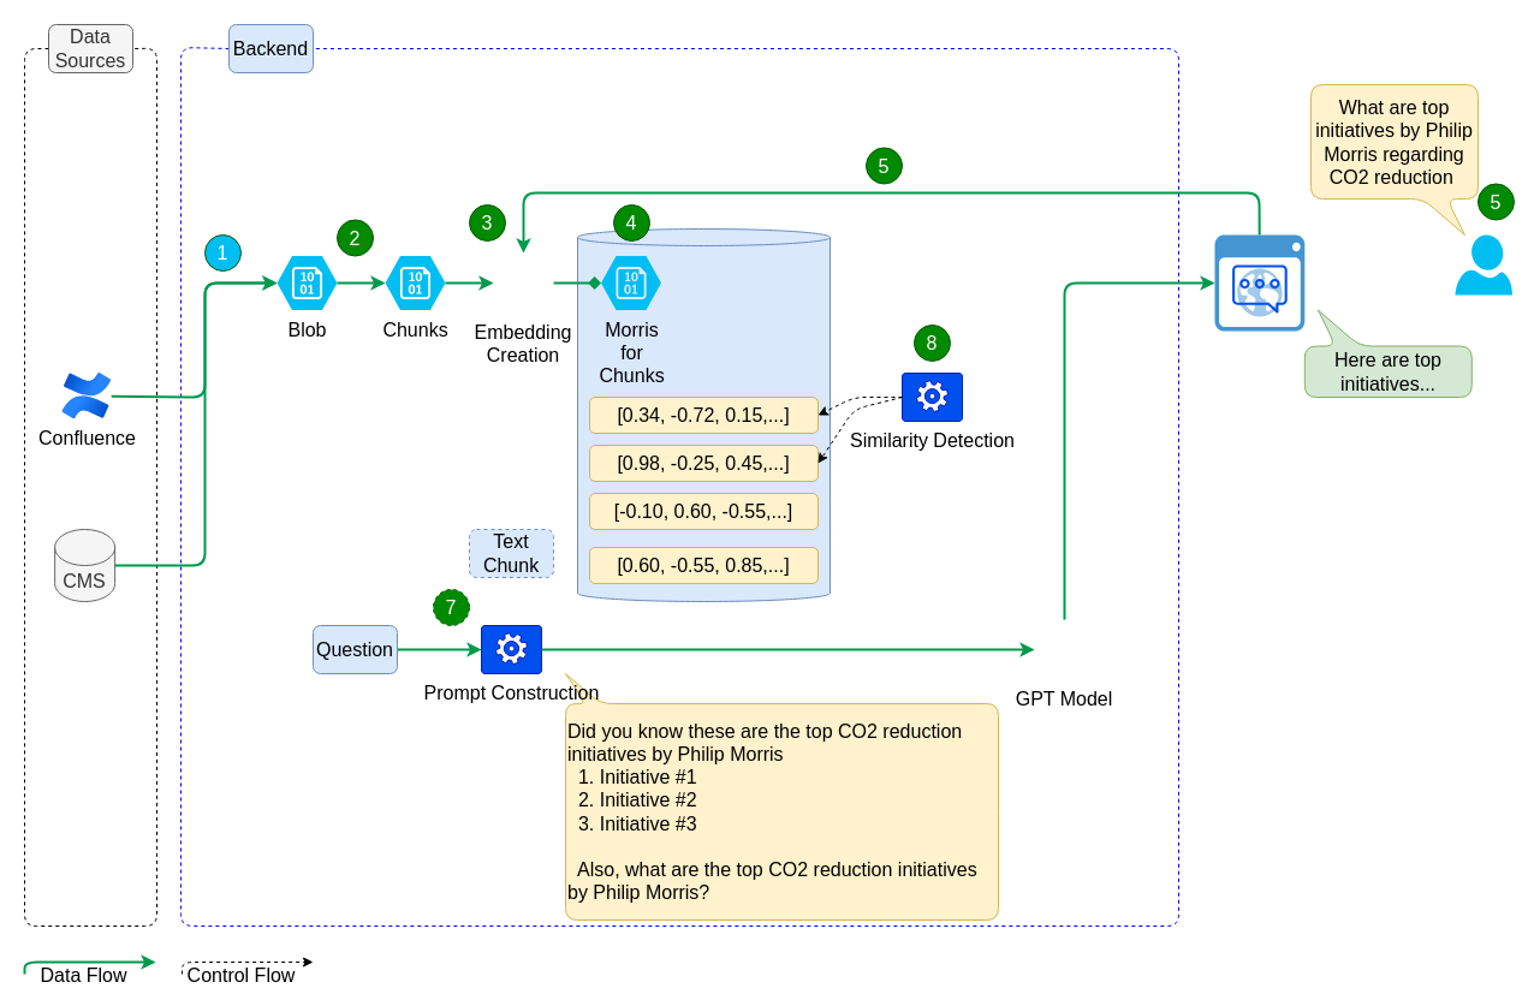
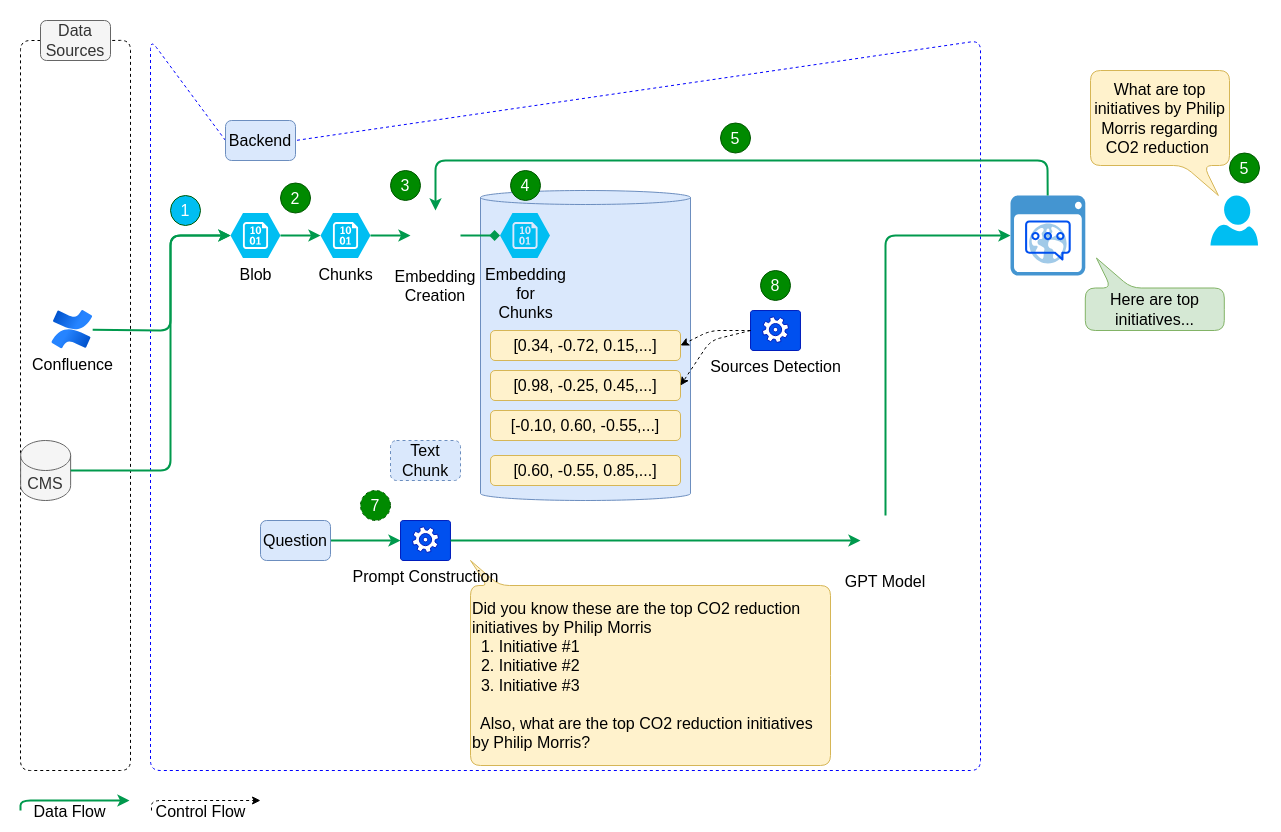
- <mxCell id="14" value="Backend" style="rounded=1;whiteSpace=wrap;html=1;fontSize=16;fillColor=#dae8fc;strokeColor=#6c8ebf;" vertex="1" parent="1"><mxGeometry x="190" y="20" width="70" height="40" as="geometry" /></mxCell>
+ <mxCell id="14" value="Backend" style="rounded=1;whiteSpace=wrap;html=1;fontSize=16;fillColor=#dae8fc;strokeColor=#6c8ebf;" vertex="1" parent="1"><mxGeometry x="225" y="120" width="70" height="40" as="geometry" /></mxCell>
- <mxCell id="19" value="Morris&lt;br&gt;for&lt;br&gt;Chunks" style="verticalLabelPosition=bottom;html=1;verticalAlign=top;align=center;strokeColor=none;fillColor=#00BEF2;shape=mxgraph.azure.storage_blob;fontSize=16;" vertex="1" parent="1"><mxGeometry x="499.5" y="212.5" width="50" height="45" as="geometry" /></mxCell>
+ <mxCell id="19" value="Embedding&lt;br&gt;for&lt;br&gt;Chunks" style="verticalLabelPosition=bottom;html=1;verticalAlign=top;align=center;strokeColor=none;fillColor=#00BEF2;shape=mxgraph.azure.storage_blob;fontSize=16;" vertex="1" parent="1"><mxGeometry x="499.5" y="212.5" width="50" height="45" as="geometry" /></mxCell>
- <mxCell id="35" value="Similarity Detection" style="verticalLabelPosition=bottom;html=1;verticalAlign=top;align=center;strokeColor=#001DBC;fillColor=#0050ef;shape=mxgraph.azure.worker_role;fontSize=16;fontColor=#000000;" vertex="1" parent="1"><mxGeometry x="750" y="310" width="50" height="40" as="geometry" /></mxCell>
+ <mxCell id="35" value="Sources Detection" style="verticalLabelPosition=bottom;html=1;verticalAlign=top;align=center;strokeColor=#001DBC;fillColor=#0050ef;shape=mxgraph.azure.worker_role;fontSize=16;fontColor=#000000;" vertex="1" parent="1"><mxGeometry x="750" y="310" width="50" height="40" as="geometry" /></mxCell>
- <mxCell id="9" value="CMS" style="shape=cylinder3;whiteSpace=wrap;html=1;boundedLbl=1;backgroundOutline=1;size=15;fontSize=16;fillColor=#f5f5f5;fontColor=#333333;strokeColor=#666666;" vertex="1" parent="1"><mxGeometry x="45.13" y="440" width="50" height="60" as="geometry" /></mxCell>
+ <mxCell id="9" value="CMS" style="shape=cylinder3;whiteSpace=wrap;html=1;boundedLbl=1;backgroundOutline=1;size=15;fontSize=16;fillColor=#f5f5f5;fontColor=#333333;strokeColor=#666666;" vertex="1" parent="1"><mxGeometry x="20.13" y="440" width="50" height="60" as="geometry" /></mxCell>
